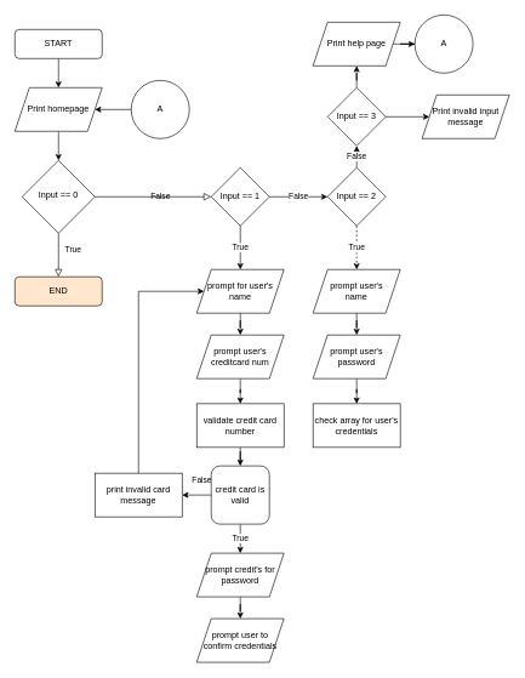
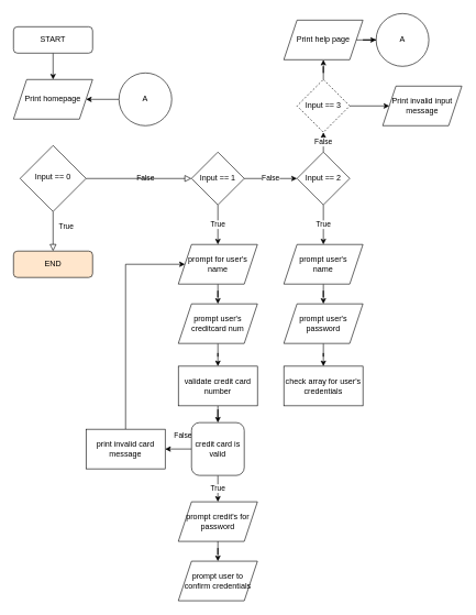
- <mxCell id="15" value="Input == 3" style="rhombus;whiteSpace=wrap;html=1;" vertex="1" parent="1"><mxGeometry x="450" y="120" width="80" height="80" as="geometry" /></mxCell>
+ <mxCell id="15" value="Input == 3" style="rhombus;whiteSpace=wrap;html=1;dashed=1;" vertex="1" parent="1"><mxGeometry x="450" y="120" width="80" height="80" as="geometry" /></mxCell>
- <mxCell id="19" value="" style="edgeStyle=orthogonalEdgeStyle;rounded=0;orthogonalLoop=1;jettySize=auto;html=1;" edge="1" parent="1" source="20" target="40"><mxGeometry relative="1" as="geometry" /></mxCell>
- <mxCell id="8" value="True" style="edgeStyle=orthogonalEdgeStyle;rounded=0;orthogonalLoop=1;jettySize=auto;html=1;dashed=1;" edge="1" parent="1" source="9" target="26"><mxGeometry relative="1" as="geometry" /></mxCell>
+ <mxCell id="8" value="True" style="edgeStyle=orthogonalEdgeStyle;rounded=0;orthogonalLoop=1;jettySize=auto;html=1;" edge="1" parent="1" source="9" target="26"><mxGeometry relative="1" as="geometry" /></mxCell>
